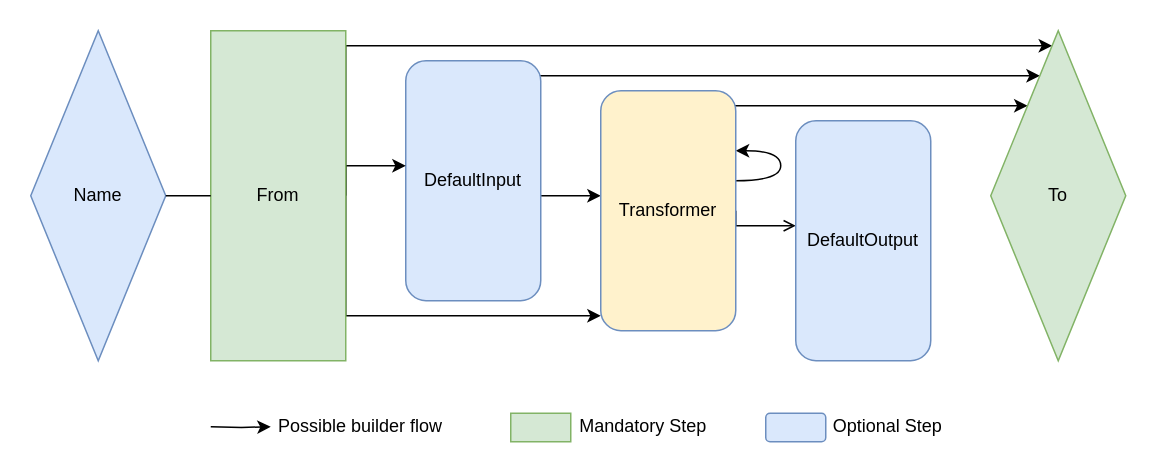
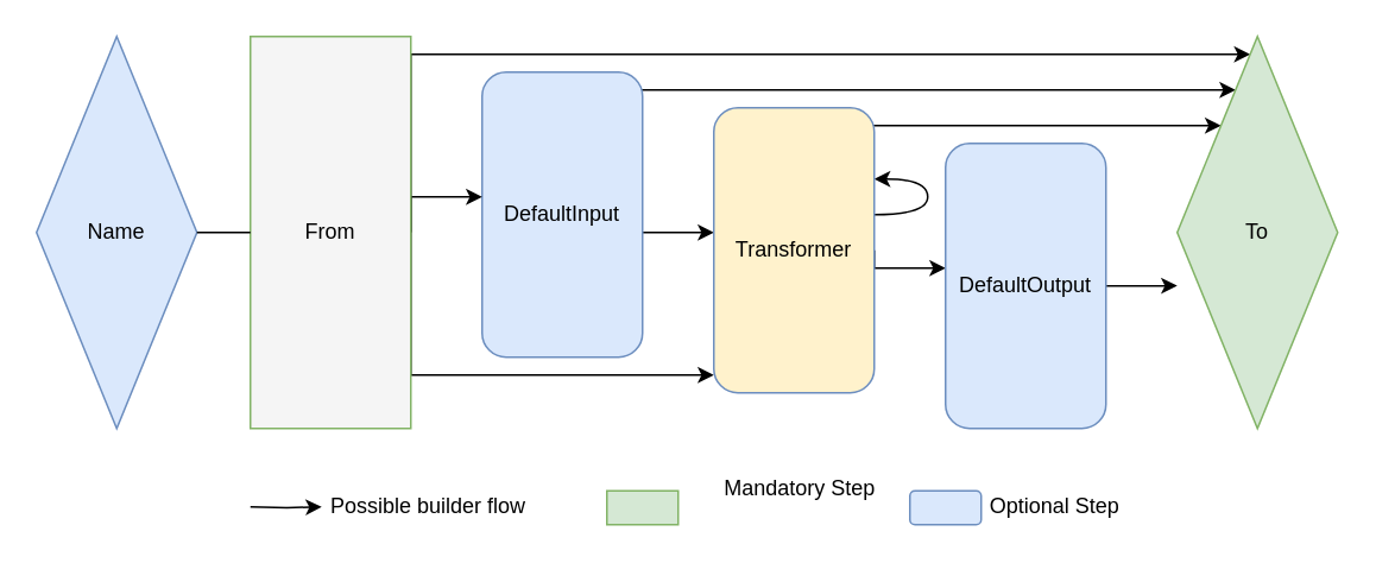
- <mxCell id="8" value="From" style="rounded=0;whiteSpace=wrap;html=1;labelBackgroundColor=none;fillColor=#d5e8d4;strokeColor=#82b366;" parent="1" vertex="1"><mxGeometry x="140" y="20" width="90" height="220" as="geometry" /></mxCell>
+ <mxCell id="8" value="From" style="rounded=0;whiteSpace=wrap;html=1;labelBackgroundColor=none;fillColor=#f5f5f5;strokeColor=#82b366;" parent="1" vertex="1"><mxGeometry x="140" y="20" width="90" height="220" as="geometry" /></mxCell>
- <mxCell id="10" style="edgeStyle=orthogonalEdgeStyle;rounded=0;orthogonalLoop=1;jettySize=auto;html=1;exitX=1;exitY=0.5;exitDx=0;exitDy=0;endArrow=open;" parent="1" source="12" target="14" edge="1"><mxGeometry relative="1" as="geometry"><Array as="points"><mxPoint x="490" y="150" /></Array></mxGeometry></mxCell>
+ <mxCell id="10" style="edgeStyle=orthogonalEdgeStyle;rounded=0;orthogonalLoop=1;jettySize=auto;html=1;exitX=1;exitY=0.5;exitDx=0;exitDy=0;" parent="1" source="12" target="14" edge="1"><mxGeometry relative="1" as="geometry"><Array as="points"><mxPoint x="490" y="150" /></Array></mxGeometry></mxCell>
+ <mxCell id="13" style="edgeStyle=orthogonalEdgeStyle;rounded=0;orthogonalLoop=1;jettySize=auto;html=1;exitX=1;exitY=0.5;exitDx=0;exitDy=0;entryX=0;entryY=0.636;entryDx=0;entryDy=0;entryPerimeter=0;" parent="1" source="14" target="15" edge="1"><mxGeometry relative="1" as="geometry"><mxPoint x="640" y="170" as="targetPoint" /><Array as="points"><mxPoint x="640" y="160" /></Array></mxGeometry></mxCell>
- <mxCell id="20" value="Mandatory Step" style="text;html=1;strokeColor=none;fillColor=none;align=center;verticalAlign=middle;whiteSpace=wrap;rounded=0;labelBackgroundColor=none;" parent="1" vertex="1"><mxGeometry x="382" y="274" width="93" height="20" as="geometry" /></mxCell>
+ <mxCell id="20" value="Mandatory Step" style="text;html=1;strokeColor=none;fillColor=none;align=center;verticalAlign=middle;whiteSpace=wrap;rounded=0;labelBackgroundColor=none;" parent="1" vertex="1"><mxGeometry x="402" y="264" width="93" height="20" as="geometry" /></mxCell>
